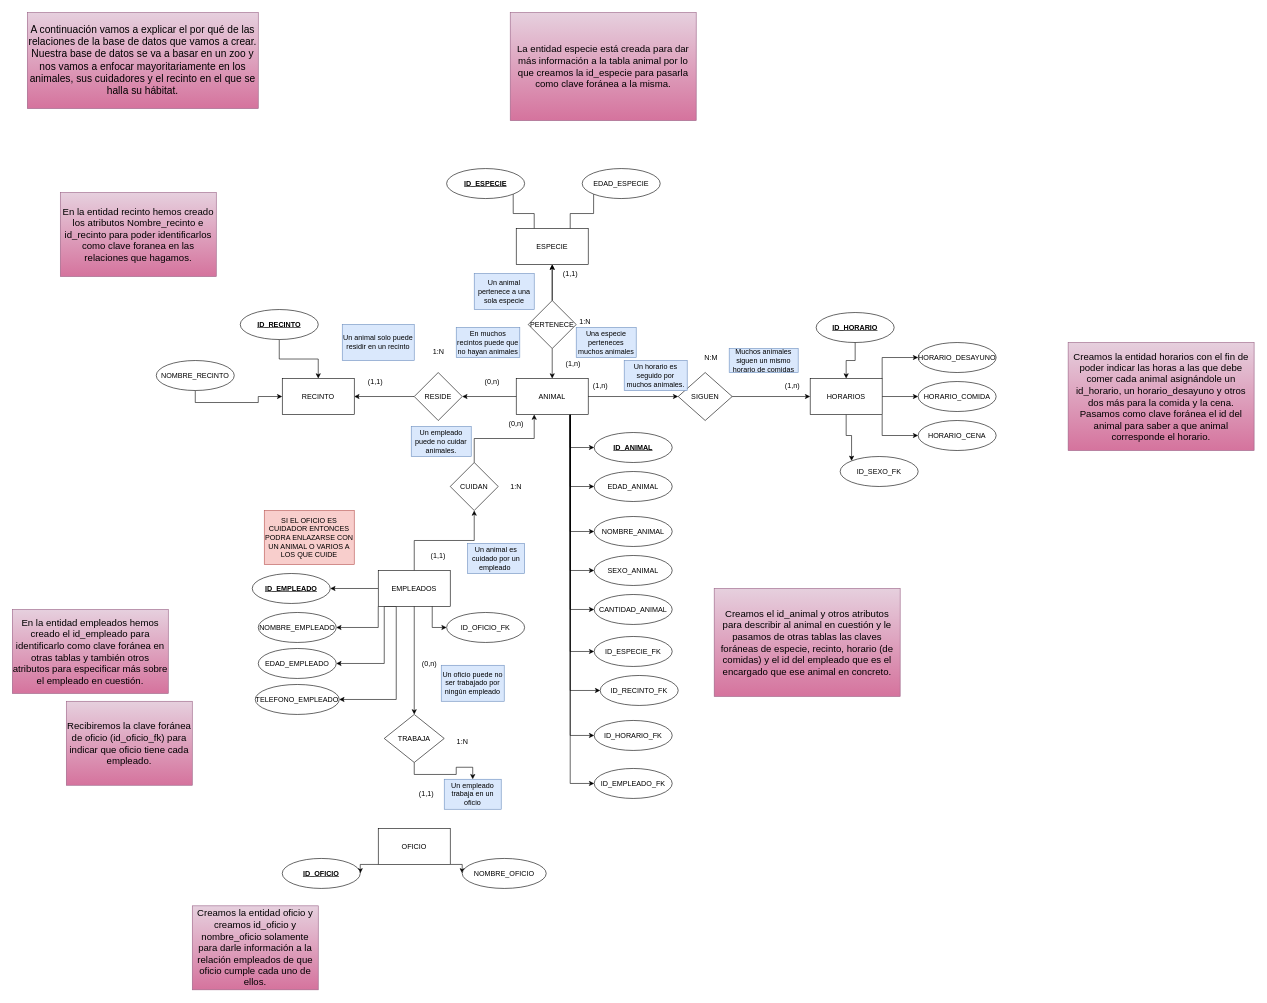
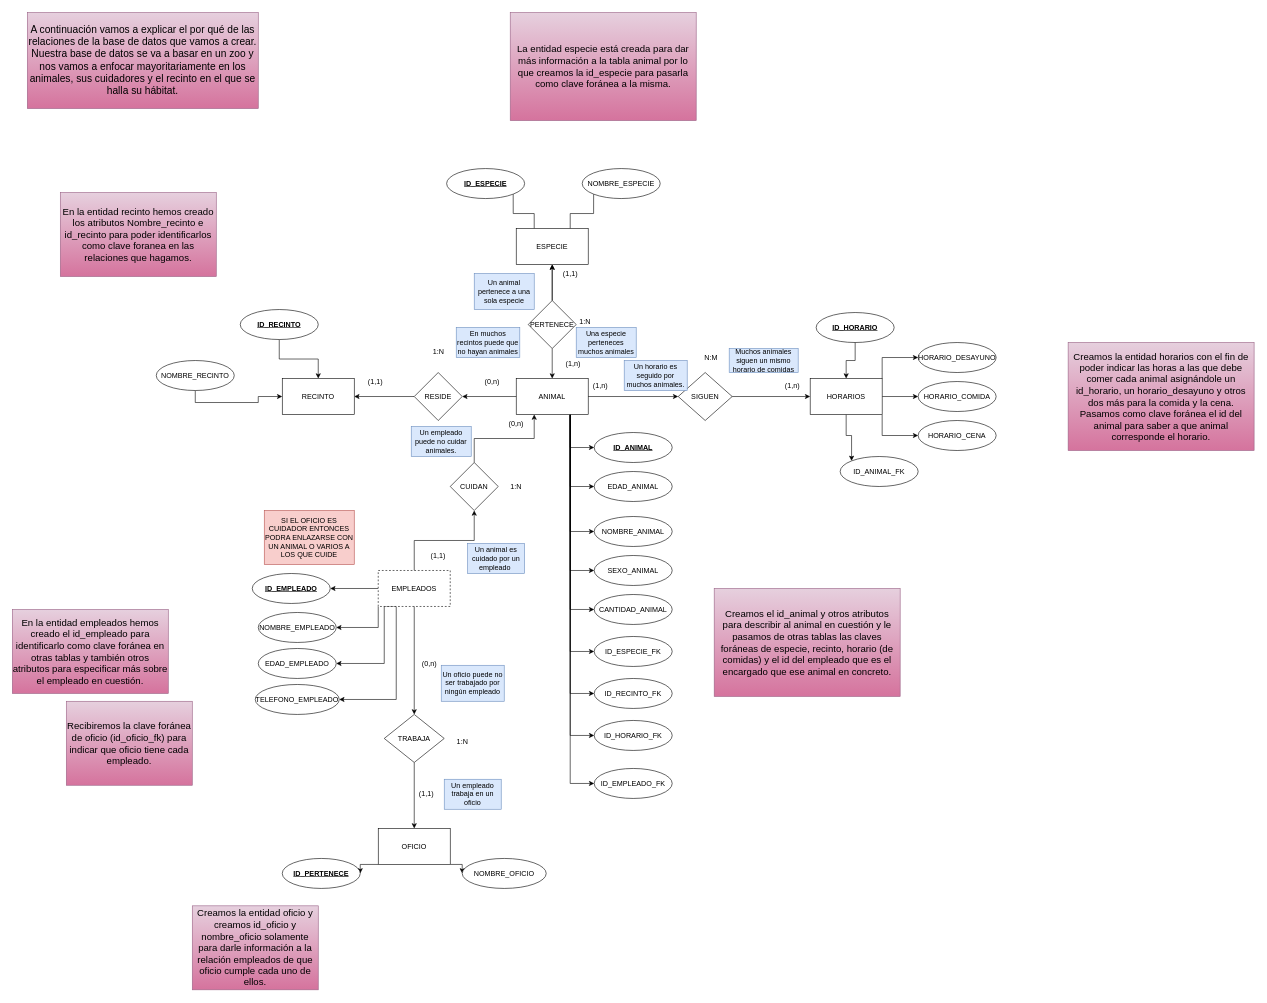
- <mxCell id="20" value="EDAD_ESPECIE" style="ellipse;whiteSpace=wrap;html=1;" parent="1" vertex="1"><mxGeometry x="970" y="280" width="130" height="50" as="geometry" /></mxCell>
+ <mxCell id="20" value="NOMBRE_ESPECIE" style="ellipse;whiteSpace=wrap;html=1;" parent="1" vertex="1"><mxGeometry x="970" y="280" width="130" height="50" as="geometry" /></mxCell>
- <mxCell id="99" value="Un animal solo puede residir en un recinto" style="rounded=0;whiteSpace=wrap;html=1;fillColor=#dae8fc;strokeColor=#6c8ebf;" vertex="1" parent="1"><mxGeometry x="570" y="540" width="120" height="60" as="geometry" /></mxCell>
- <mxCell id="42" value="ID_SEXO_FK" style="ellipse;whiteSpace=wrap;html=1;" parent="1" vertex="1"><mxGeometry x="1400" y="760" width="130" height="50" as="geometry" /></mxCell>
+ <mxCell id="42" value="ID_ANIMAL_FK" style="ellipse;whiteSpace=wrap;html=1;" parent="1" vertex="1"><mxGeometry x="1400" y="760" width="130" height="50" as="geometry" /></mxCell>
- <mxCell id="59" value="EMPLEADOS" style="rounded=0;whiteSpace=wrap;html=1;" parent="1" vertex="1"><mxGeometry x="630" y="950" width="120" height="60" as="geometry" /></mxCell>
+ <mxCell id="59" value="EMPLEADOS" style="rounded=0;whiteSpace=wrap;html=1;dashed=1;" parent="1" vertex="1"><mxGeometry x="630" y="950" width="120" height="60" as="geometry" /></mxCell>
- <mxCell id="77" style="edgeStyle=orthogonalEdgeStyle;rounded=0;orthogonalLoop=1;jettySize=auto;html=1;exitX=0.75;exitY=1;exitDx=0;exitDy=0;entryX=0;entryY=0.5;entryDx=0;entryDy=0;" parent="1" source="59" target="14" edge="1"><mxGeometry relative="1" as="geometry" /></mxCell>
- <mxCell id="14" value="ID_OFICIO_FK" style="ellipse;whiteSpace=wrap;html=1;" parent="1" vertex="1"><mxGeometry x="744" y="1020" width="130" height="50" as="geometry" /></mxCell>
- <mxCell id="26" value="ID_RECINTO_FK" style="ellipse;whiteSpace=wrap;html=1;" parent="1" vertex="1"><mxGeometry x="1000" y="1125" width="130" height="50" as="geometry" /></mxCell>
+ <mxCell id="26" value="ID_RECINTO_FK" style="ellipse;whiteSpace=wrap;html=1;" parent="1" vertex="1"><mxGeometry x="990" y="1130" width="130" height="50" as="geometry" /></mxCell>
- <mxCell id="71" style="edgeStyle=orthogonalEdgeStyle;rounded=0;orthogonalLoop=1;jettySize=auto;html=1;exitX=0.5;exitY=1;exitDx=0;exitDy=0;" parent="1" source="72" target="105" edge="1"><mxGeometry relative="1" as="geometry" /></mxCell>
+ <mxCell id="71" style="edgeStyle=orthogonalEdgeStyle;rounded=0;orthogonalLoop=1;jettySize=auto;html=1;exitX=0.5;exitY=1;exitDx=0;exitDy=0;entryX=0.5;entryY=0;entryDx=0;entryDy=0;" parent="1" source="72" target="75" edge="1"><mxGeometry relative="1" as="geometry" /></mxCell>
- <mxCell id="86" value="&lt;b&gt;&lt;u&gt;ID_OFICIO&lt;/u&gt;&lt;/b&gt;" style="ellipse;whiteSpace=wrap;html=1;" parent="1" vertex="1"><mxGeometry x="470" y="1430" width="130" height="50" as="geometry" /></mxCell>
+ <mxCell id="86" value="&lt;b&gt;&lt;u&gt;ID_PERTENECE&lt;/u&gt;&lt;/b&gt;" style="ellipse;whiteSpace=wrap;html=1;" parent="1" vertex="1"><mxGeometry x="470" y="1430" width="130" height="50" as="geometry" /></mxCell>
